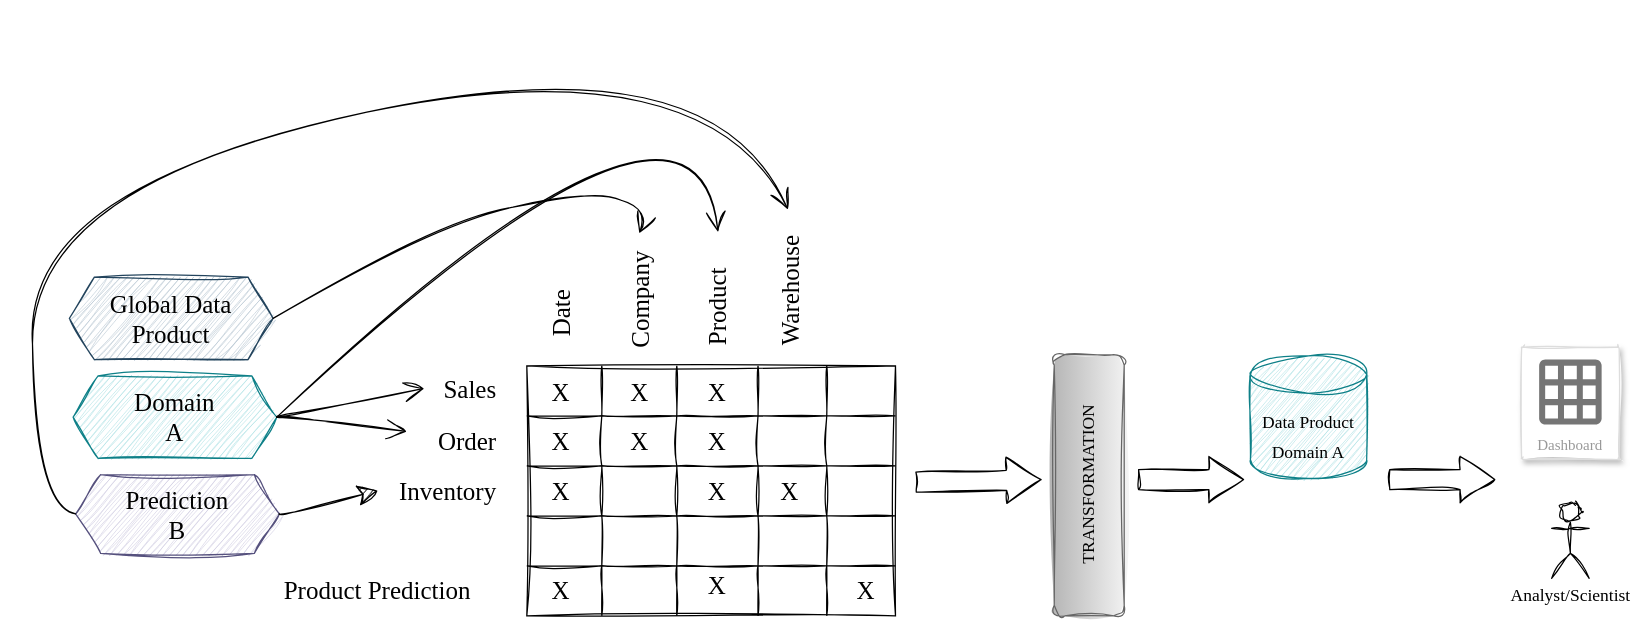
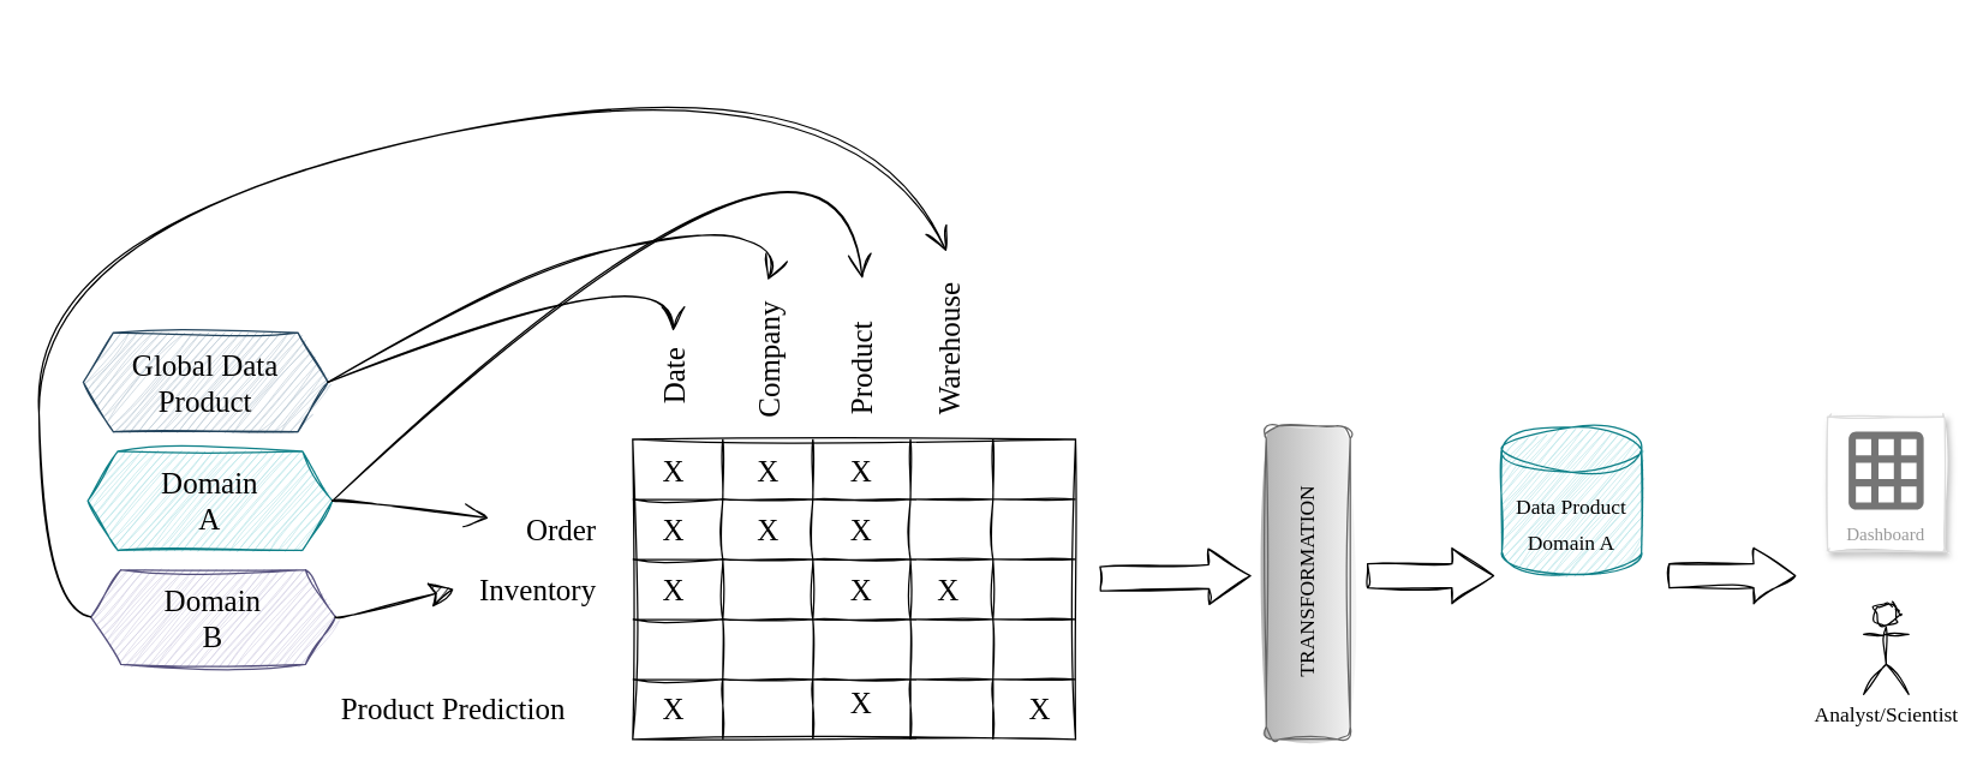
+ <mxCell id="67" value="" style="edgeStyle=none;orthogonalLoop=1;jettySize=auto;html=1;rounded=0;sketch=1;hachureGap=4;jiggle=2;curveFitting=1;fontFamily=Architects Daughter;fontSource=https%3A%2F%2Ffonts.googleapis.com%2Fcss%3Ffamily%3DArchitects%2BDaughter;fontSize=16;endArrow=open;startSize=14;endSize=14;sourcePerimeterSpacing=8;targetPerimeterSpacing=8;curved=1;exitX=1;exitY=0.5;exitDx=0;exitDy=0;entryX=1;entryY=0.5;entryDx=0;entryDy=0;shadow=0;" parent="1" source="66" target="34" edge="1"><mxGeometry width="140" relative="1" as="geometry"><mxPoint x="569" y="376" as="sourcePoint" /><mxPoint x="709" y="376" as="targetPoint" /><Array as="points"><mxPoint x="448" y="161" /></Array></mxGeometry></mxCell>
- <mxCell id="38" value="Sales" style="text;strokeColor=none;fillColor=none;html=1;align=right;verticalAlign=middle;whiteSpace=wrap;rounded=0;sketch=1;hachureGap=4;jiggle=2;curveFitting=1;fontFamily=Architects Daughter;fontSource=https%3A%2F%2Ffonts.googleapis.com%2Fcss%3Ffamily%3DArchitects%2BDaughter;fontSize=20;" parent="1" vertex="1"><mxGeometry x="339" y="295" width="60" height="30" as="geometry" /></mxCell>
- <mxCell id="53" value="" style="edgeStyle=none;orthogonalLoop=1;jettySize=auto;html=1;rounded=0;sketch=1;hachureGap=4;jiggle=2;curveFitting=1;fontFamily=Architects Daughter;fontSource=https%3A%2F%2Ffonts.googleapis.com%2Fcss%3Ffamily%3DArchitects%2BDaughter;fontSize=16;endArrow=open;startSize=14;endSize=14;sourcePerimeterSpacing=8;targetPerimeterSpacing=8;curved=1;exitX=1;exitY=0.5;exitDx=0;exitDy=0;entryX=0;entryY=0.5;entryDx=0;entryDy=0;" parent="1" source="2" target="38" edge="1"><mxGeometry width="140" relative="1" as="geometry"><mxPoint x="233" y="335.5" as="sourcePoint" /><mxPoint x="345" y="308" as="targetPoint" /><Array as="points" /></mxGeometry></mxCell>
- <mxCell id="51" value="Prediction&lt;br&gt;B" style="shape=hexagon;perimeter=hexagonPerimeter2;whiteSpace=wrap;html=1;fixedSize=1;sketch=1;hachureGap=4;jiggle=2;curveFitting=1;fontFamily=Architects Daughter;fontSource=https%3A%2F%2Ffonts.googleapis.com%2Fcss%3Ffamily%3DArchitects%2BDaughter;fontSize=20;fillColor=#d0cee2;strokeColor=#56517e;" parent="1" vertex="1"><mxGeometry x="60" y="379" width="163" height="63" as="geometry" /></mxCell>
+ <mxCell id="51" value="Domain&lt;br&gt;B" style="shape=hexagon;perimeter=hexagonPerimeter2;whiteSpace=wrap;html=1;fixedSize=1;sketch=1;hachureGap=4;jiggle=2;curveFitting=1;fontFamily=Architects Daughter;fontSource=https%3A%2F%2Ffonts.googleapis.com%2Fcss%3Ffamily%3DArchitects%2BDaughter;fontSize=20;fillColor=#d0cee2;strokeColor=#56517e;" parent="1" vertex="1"><mxGeometry x="60" y="379" width="163" height="63" as="geometry" /></mxCell>
